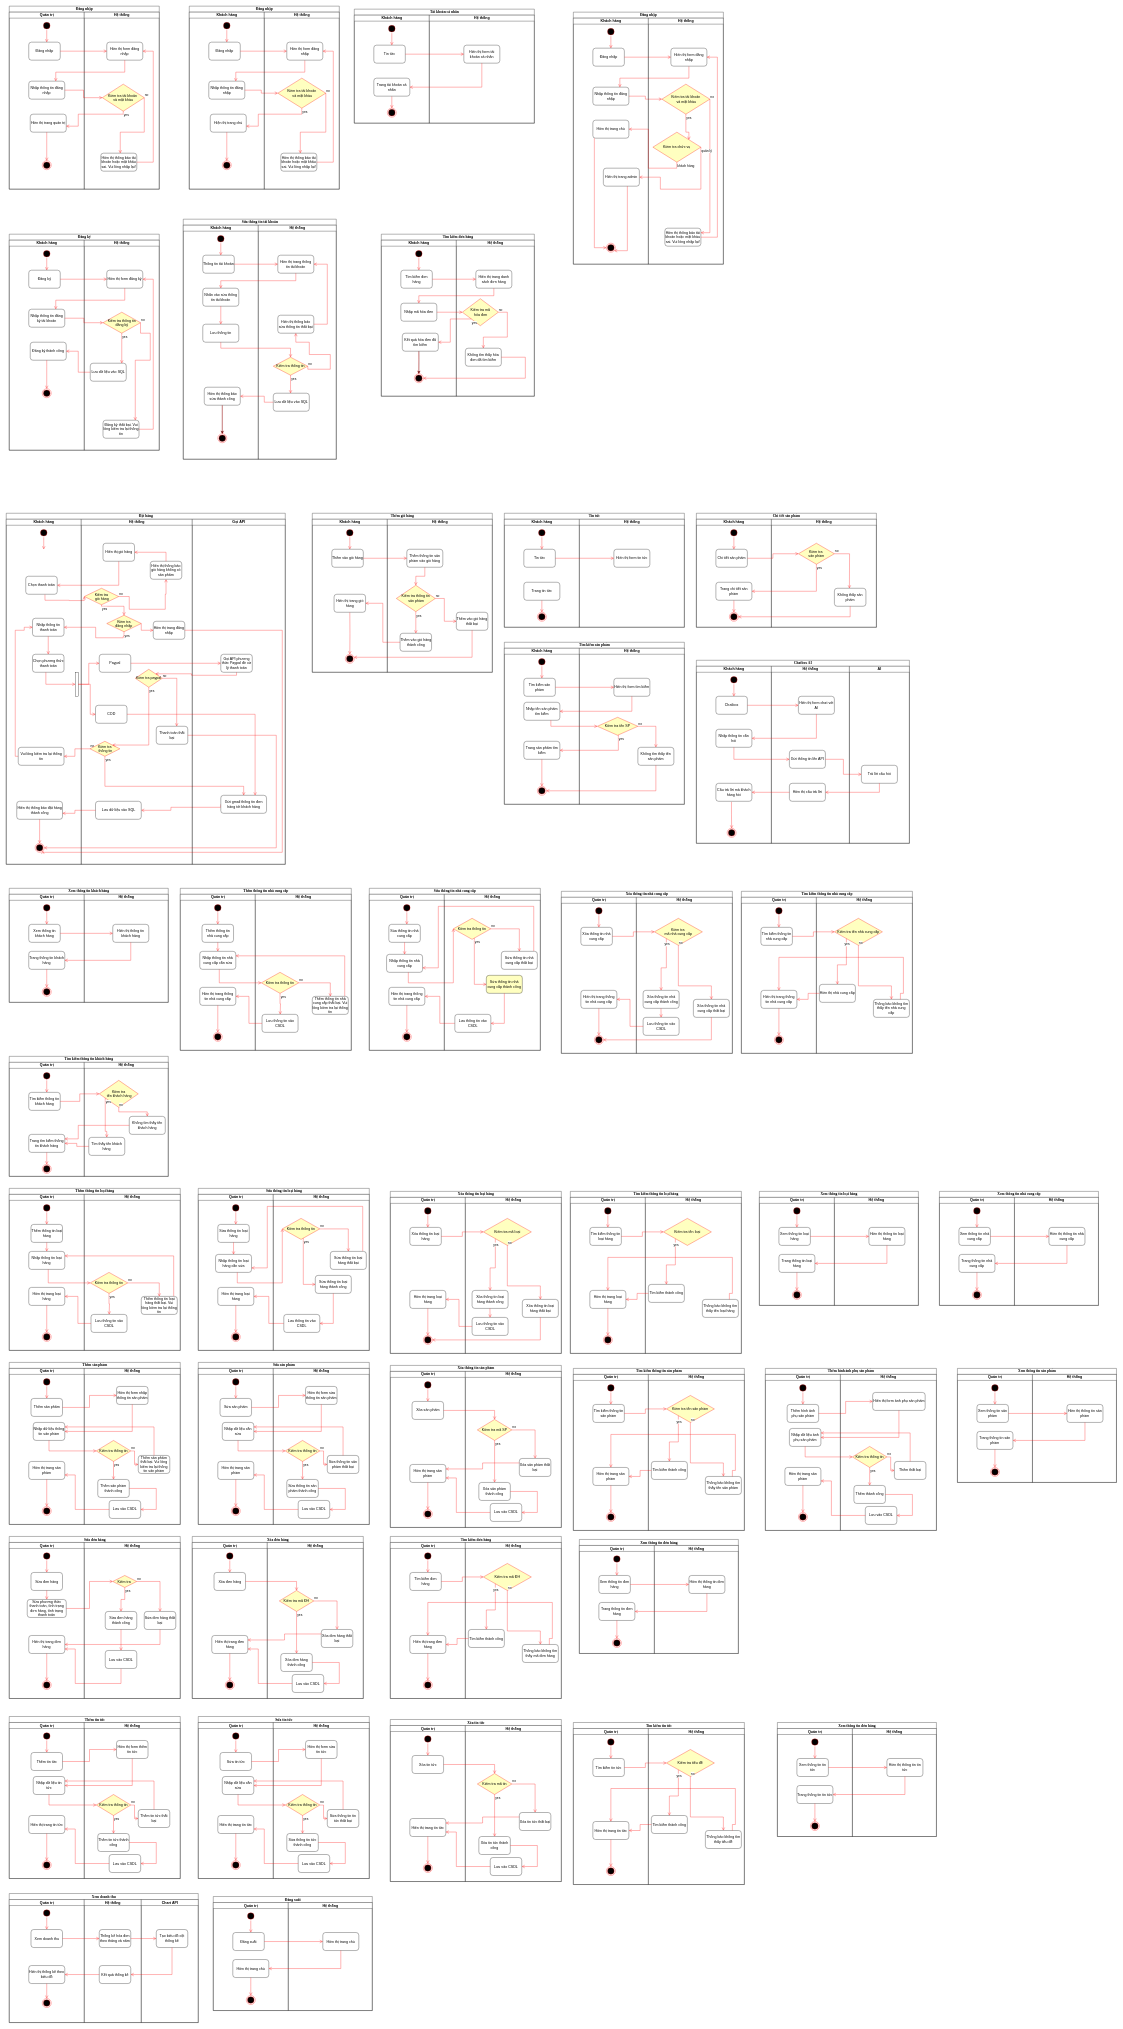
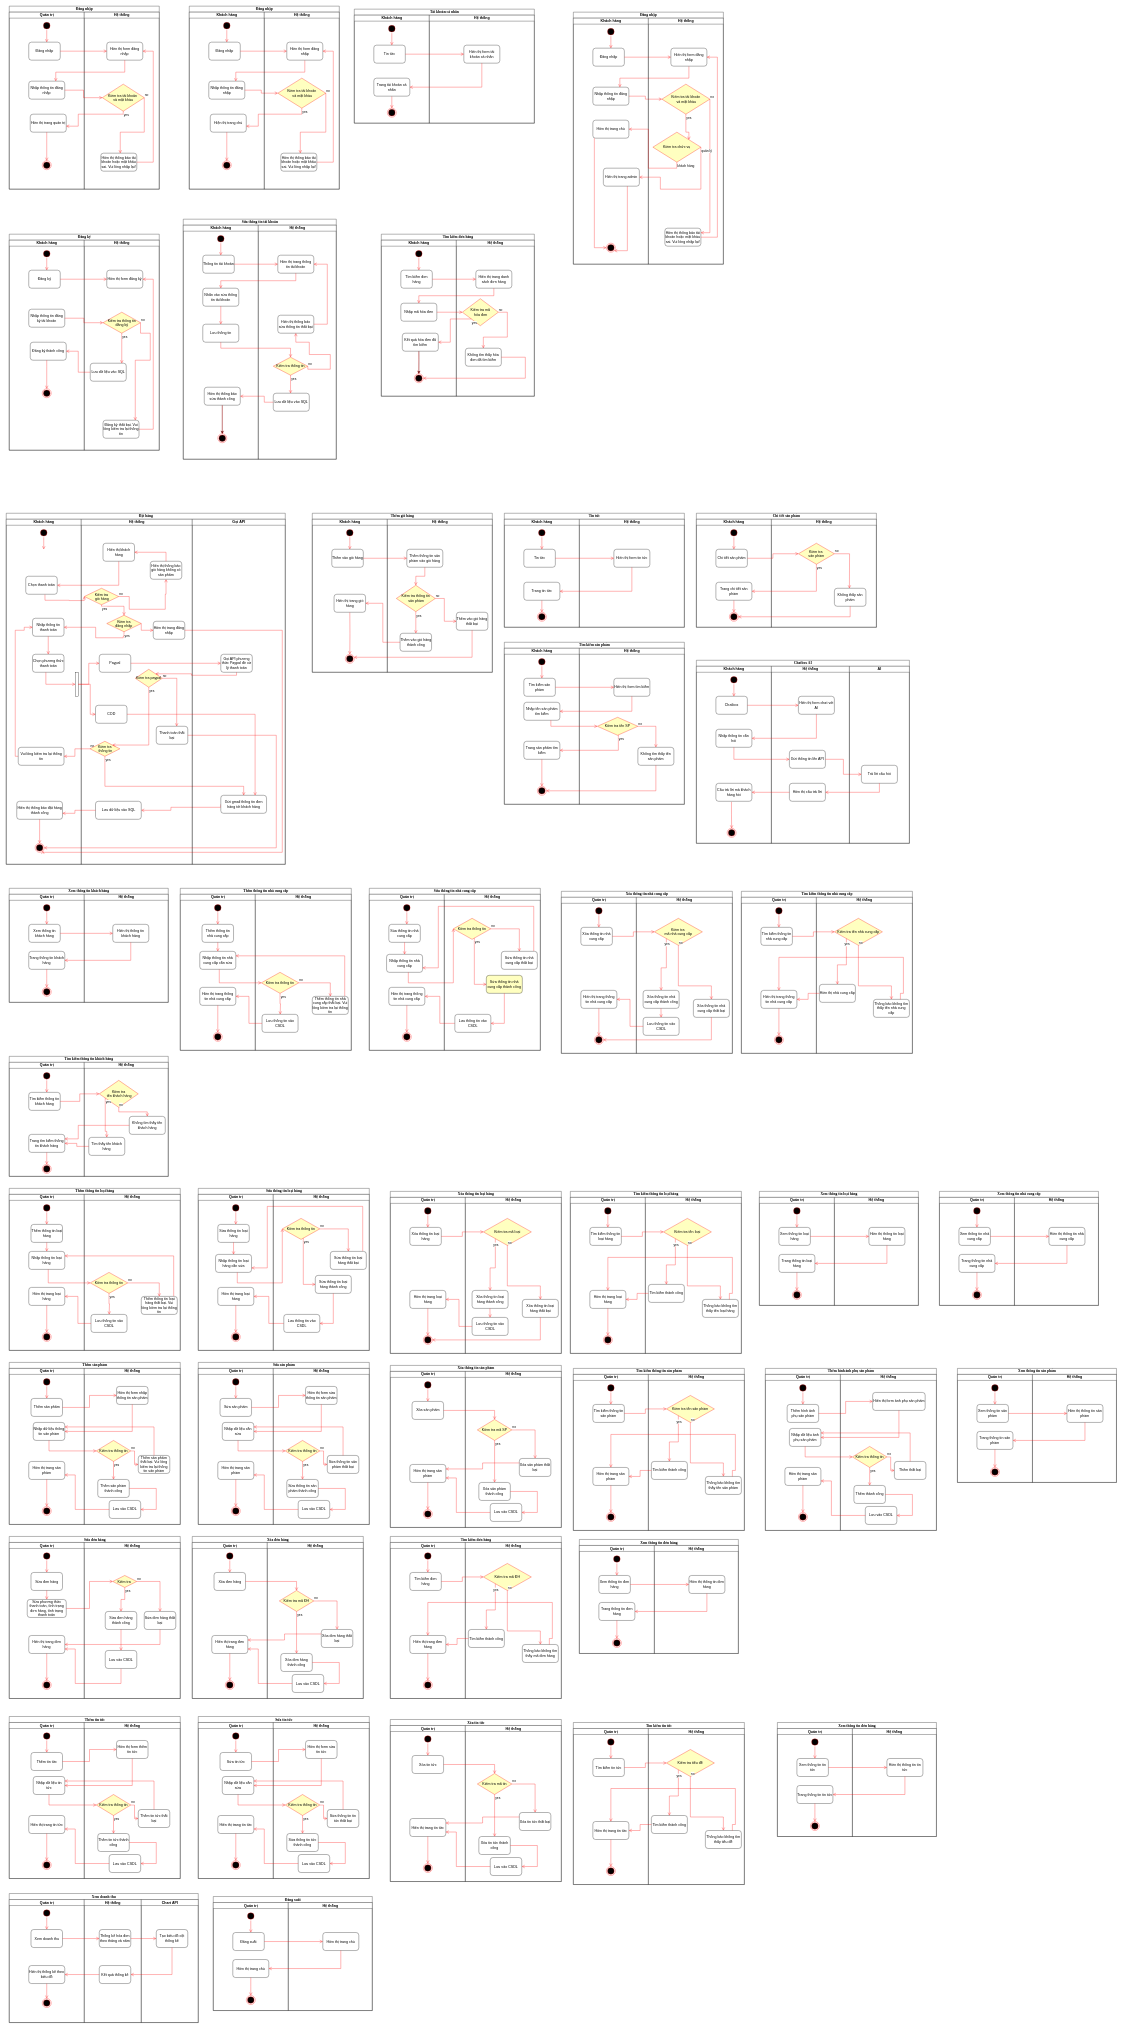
- <mxCell id="58" value="" style="edgeStyle=orthogonalEdgeStyle;html=1;verticalAlign=bottom;endArrow=open;endSize=8;strokeColor=#ff0000;rounded=0;exitX=0.5;exitY=1;exitDx=0;exitDy=0;" parent="40" source="50" target="45" edge="1"><mxGeometry relative="1" as="geometry"><mxPoint x="155" y="545" as="targetPoint" /><mxPoint x="155" y="450" as="sourcePoint" /><Array as="points"><mxPoint x="385" y="220" /><mxPoint x="155" y="220" /></Array></mxGeometry></mxCell>
- <mxCell id="121" value="Hiển thị giỏ hàng" style="rounded=1;whiteSpace=wrap;html=1;" parent="120" vertex="1"><mxGeometry x="72.5" y="80" width="105" height="60" as="geometry" /></mxCell>
+ <mxCell id="121" value="Hiển thị khách hàng" style="rounded=1;whiteSpace=wrap;html=1;" parent="120" vertex="1"><mxGeometry x="72.5" y="80" width="105" height="60" as="geometry" /></mxCell>
+ <mxCell id="185" value="" style="edgeStyle=orthogonalEdgeStyle;html=1;verticalAlign=bottom;endArrow=open;endSize=8;strokeColor=#ff0000;rounded=0;entryX=1;entryY=0.5;entryDx=0;entryDy=0;exitX=0.5;exitY=1;exitDx=0;exitDy=0;" parent="174" source="183" target="181" edge="1"><mxGeometry relative="1" as="geometry"><mxPoint x="375" y="160" as="targetPoint" /><mxPoint x="180" y="160" as="sourcePoint" /><Array as="points" /></mxGeometry></mxCell>
+ <mxCell id="418" value="no" style="edgeStyle=orthogonalEdgeStyle;html=1;align=left;verticalAlign=bottom;endArrow=open;endSize=8;strokeColor=#ff0000;rounded=0;entryX=0.5;entryY=0;entryDx=0;entryDy=0;" parent="416" source="417" target="419" edge="1"><mxGeometry x="-1" relative="1" as="geometry"><mxPoint x="200" y="340" as="targetPoint" /><Array as="points"><mxPoint x="250" y="295" /></Array></mxGeometry></mxCell>
